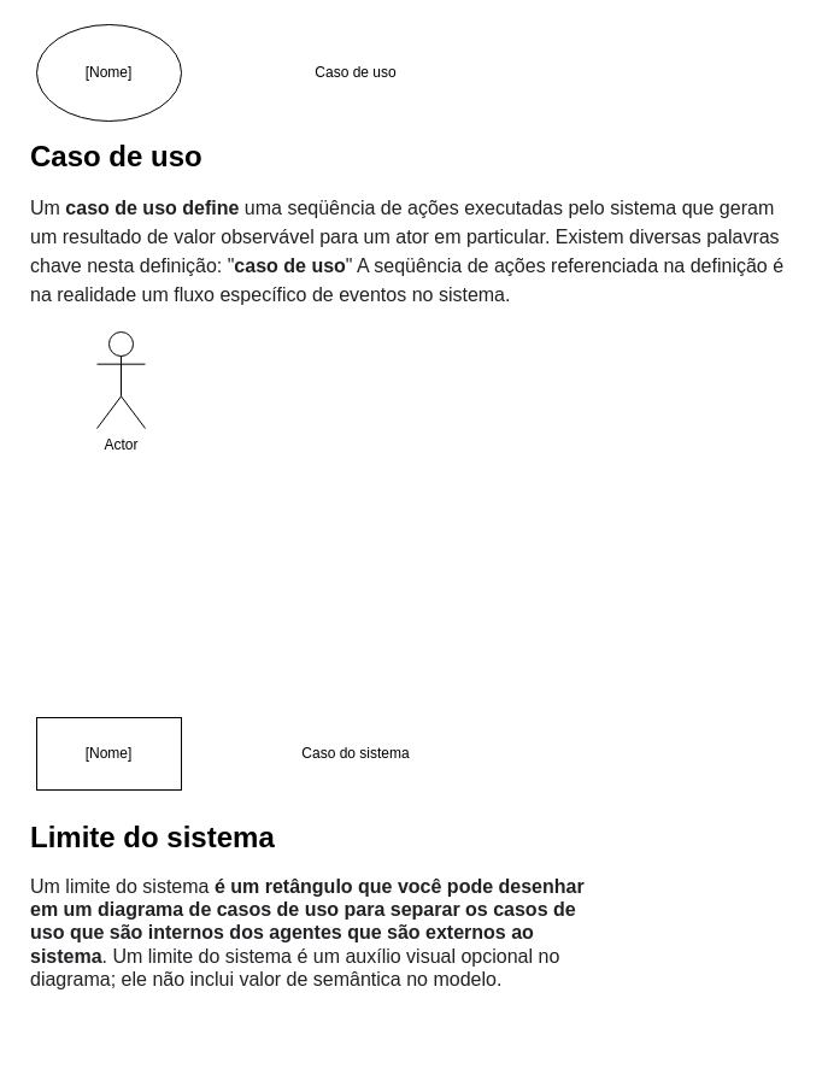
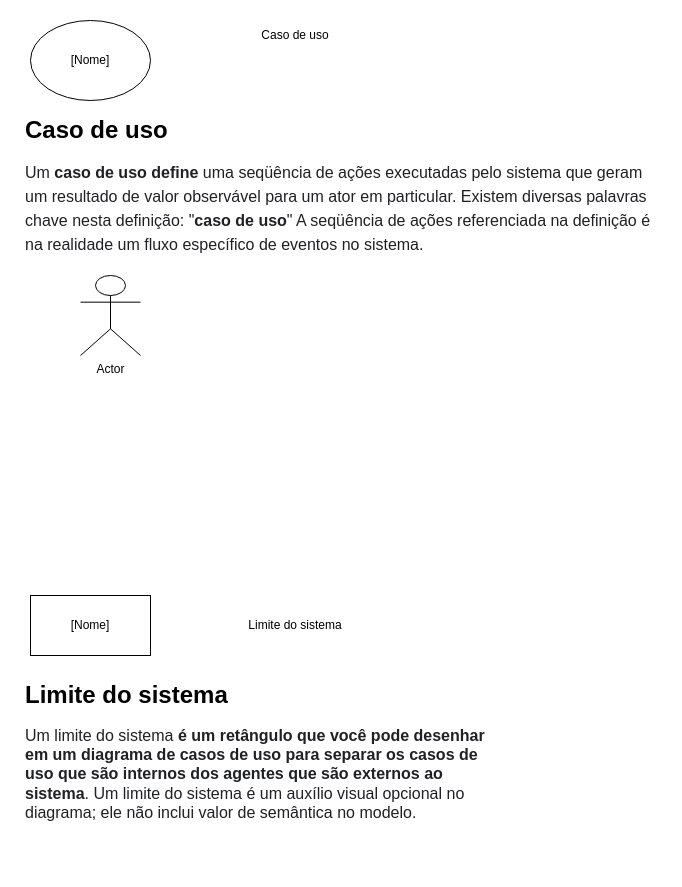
- <mxCell id="5" value="Caso de uso" style="text;html=1;strokeColor=none;fillColor=none;align=center;verticalAlign=middle;whiteSpace=wrap;rounded=0;" vertex="1" parent="1"><mxGeometry x="250" y="45" width="90" height="30" as="geometry" /></mxCell>
+ <mxCell id="5" value="Caso de uso" style="text;html=1;strokeColor=none;fillColor=none;align=center;verticalAlign=middle;whiteSpace=wrap;rounded=0;" vertex="1" parent="1"><mxGeometry x="250" y="20" width="90" height="30" as="geometry" /></mxCell>
- <mxCell id="4" value="Actor" style="shape=umlActor;verticalLabelPosition=bottom;verticalAlign=top;html=1;outlineConnect=0;" vertex="1" parent="1"><mxGeometry x="80" y="275" width="40" height="80" as="geometry" /></mxCell>
+ <mxCell id="4" value="Actor" style="shape=umlActor;verticalLabelPosition=bottom;verticalAlign=top;html=1;outlineConnect=0;" vertex="1" parent="1"><mxGeometry x="80" y="275" width="60" height="80" as="geometry" /></mxCell>
- <mxCell id="6" value="Caso do sistema&lt;br&gt;" style="text;html=1;strokeColor=none;fillColor=none;align=center;verticalAlign=middle;whiteSpace=wrap;rounded=0;" vertex="1" parent="1"><mxGeometry x="240" y="605" width="110" height="40" as="geometry" /></mxCell>
+ <mxCell id="6" value="Limite do sistema&lt;br&gt;" style="text;html=1;strokeColor=none;fillColor=none;align=center;verticalAlign=middle;whiteSpace=wrap;rounded=0;" vertex="1" parent="1"><mxGeometry x="240" y="605" width="110" height="40" as="geometry" /></mxCell>
